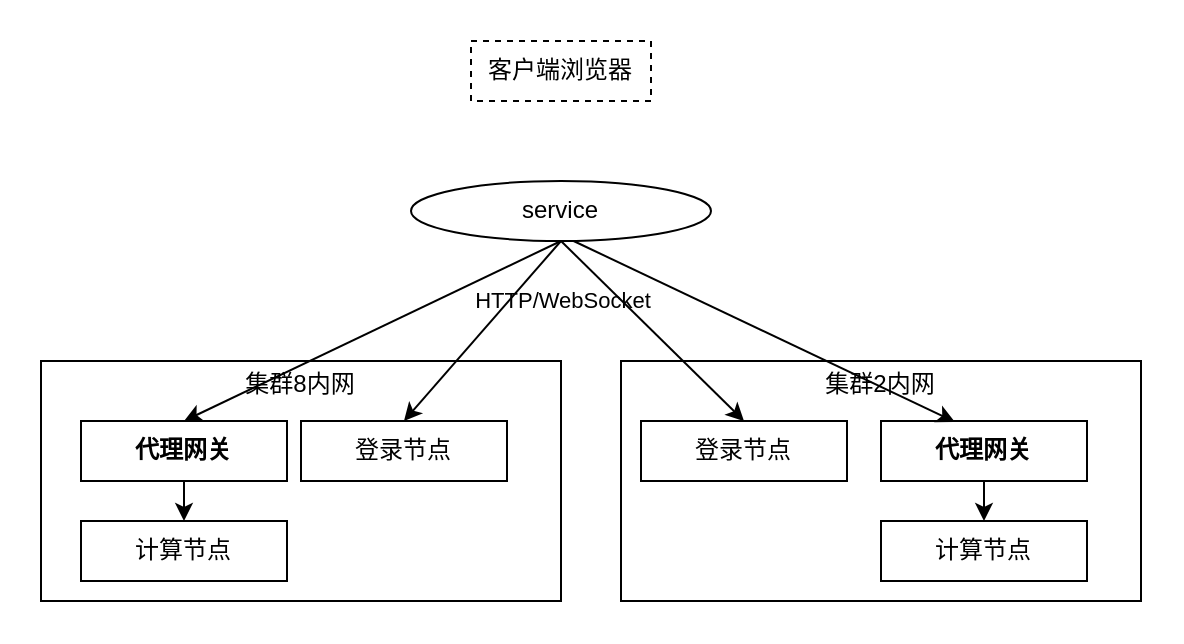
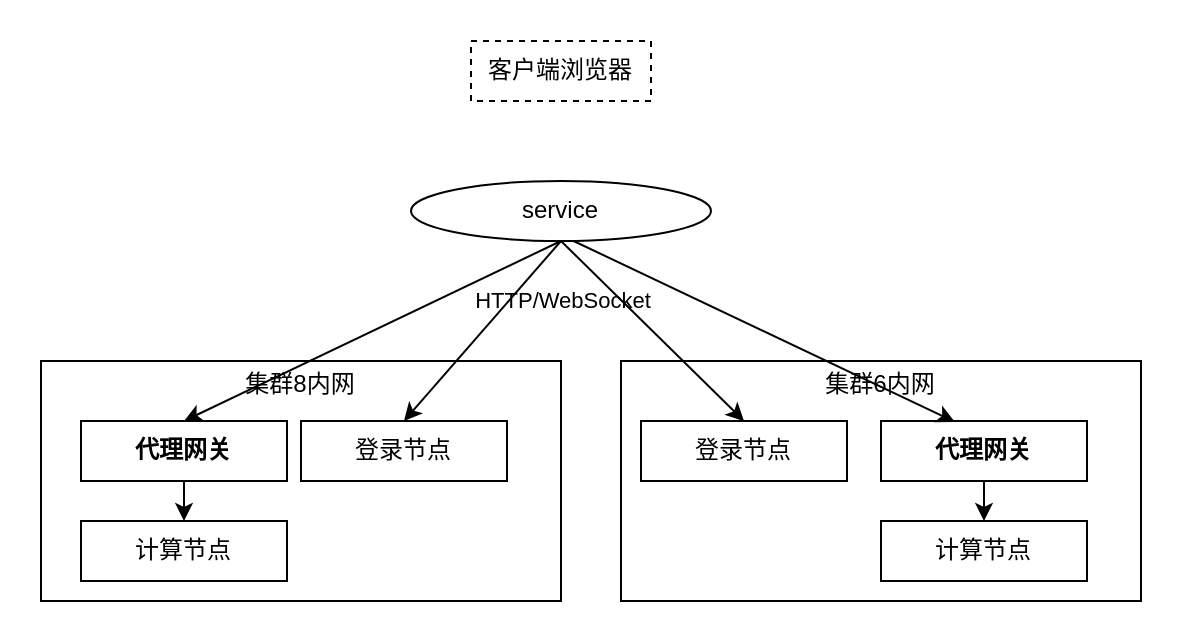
- <mxCell id="7" value="集群2内网" style="rounded=0;whiteSpace=wrap;fillColor=none;verticalAlign=top;spacing=0;labelBackgroundColor=none;" parent="1" vertex="1"><mxGeometry x="310" y="180" width="260" height="120" as="geometry" /></mxCell>
+ <mxCell id="7" value="集群6内网" style="rounded=0;whiteSpace=wrap;fillColor=none;verticalAlign=top;spacing=0;labelBackgroundColor=none;" parent="1" vertex="1"><mxGeometry x="310" y="180" width="260" height="120" as="geometry" /></mxCell>
